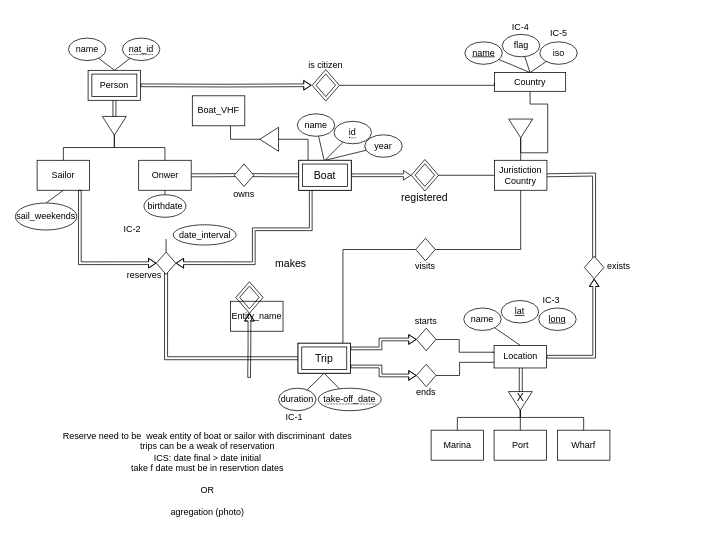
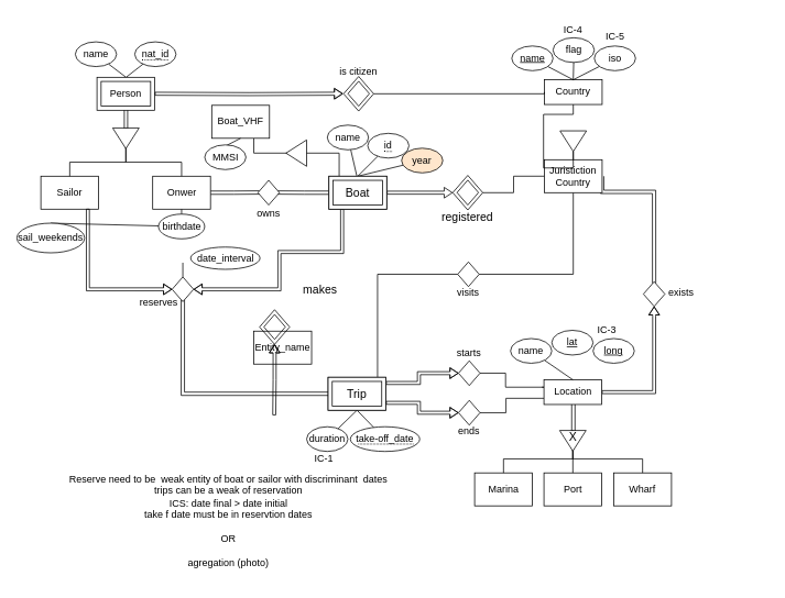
- <mxCell id="72" value="Country" style="rounded=0;whiteSpace=wrap;html=1;container=0;" parent="1" vertex="1"><mxGeometry x="659" y="96" width="95" height="25" as="geometry" /></mxCell>
+ <mxCell id="72" value="Country" style="rounded=0;whiteSpace=wrap;html=1;container=0;" parent="1" vertex="1"><mxGeometry x="659" y="96" width="70" height="30" as="geometry" /></mxCell>
+ <mxCell id="101" value="" style="rounded=0;orthogonalLoop=1;jettySize=auto;html=1;endArrow=none;endFill=0;entryX=0.5;entryY=1;entryDx=0;entryDy=0;exitX=0.496;exitY=0.052;exitDx=0;exitDy=0;exitPerimeter=0;" parent="1" source="102" target="95" edge="1"><mxGeometry relative="1" as="geometry"><mxPoint x="279.745" y="179.476" as="sourcePoint" /><mxPoint x="283.395" y="171" as="targetPoint" /></mxGeometry></mxCell>
+ <mxCell id="102" value="MMSI" style="ellipse;whiteSpace=wrap;html=1;container=0;" parent="1" vertex="1"><mxGeometry x="247.5" y="175" width="50" height="30" as="geometry" /></mxCell>
- <mxCell id="41" value="year" style="ellipse;whiteSpace=wrap;html=1;container=0;" parent="1" vertex="1"><mxGeometry x="486" y="179" width="50" height="30" as="geometry" /></mxCell>
+ <mxCell id="41" value="year" style="ellipse;whiteSpace=wrap;html=1;container=0;fillColor=#ffe6cc;" parent="1" vertex="1"><mxGeometry x="486" y="179" width="50" height="30" as="geometry" /></mxCell>
- <mxCell id="67" value="Juristiction Country" style="rounded=0;whiteSpace=wrap;html=1;fontColor=#000000;fillColor=default;allowArrows=1;container=0;" parent="1" vertex="1"><mxGeometry x="659" y="213" width="70" height="40" as="geometry" /></mxCell>
+ <mxCell id="67" value="Juristiction Country" style="rounded=0;whiteSpace=wrap;html=1;fontColor=#000000;fillColor=default;allowArrows=1;container=0;" parent="1" vertex="1"><mxGeometry x="659" y="193" width="70" height="40" as="geometry" /></mxCell>
- <mxCell id="48" style="rounded=0;orthogonalLoop=1;jettySize=auto;html=1;exitX=0.5;exitY=0;exitDx=0;exitDy=0;endArrow=none;endFill=0;entryX=0.5;entryY=1;entryDx=0;entryDy=0;" parent="1" source="49" target="26" edge="1"><mxGeometry relative="1" as="geometry"><mxPoint x="57" y="254" as="targetPoint" /></mxGeometry></mxCell>
+ <mxCell id="48" style="rounded=0;orthogonalLoop=1;jettySize=auto;html=1;exitX=0.5;exitY=0;exitDx=0;exitDy=0;endArrow=none;endFill=0;" parent="1" source="49" target="51" edge="1"><mxGeometry relative="1" as="geometry"><mxPoint x="57" y="254" as="targetPoint" /></mxGeometry></mxCell>
- <mxCell id="36" value="IC-2" style="text;html=1;strokeColor=none;fillColor=none;align=center;verticalAlign=middle;whiteSpace=wrap;rounded=0;fontColor=#000000;container=0;" parent="1" vertex="1"><mxGeometry x="153" y="290" width="46" height="30" as="geometry" /></mxCell>
